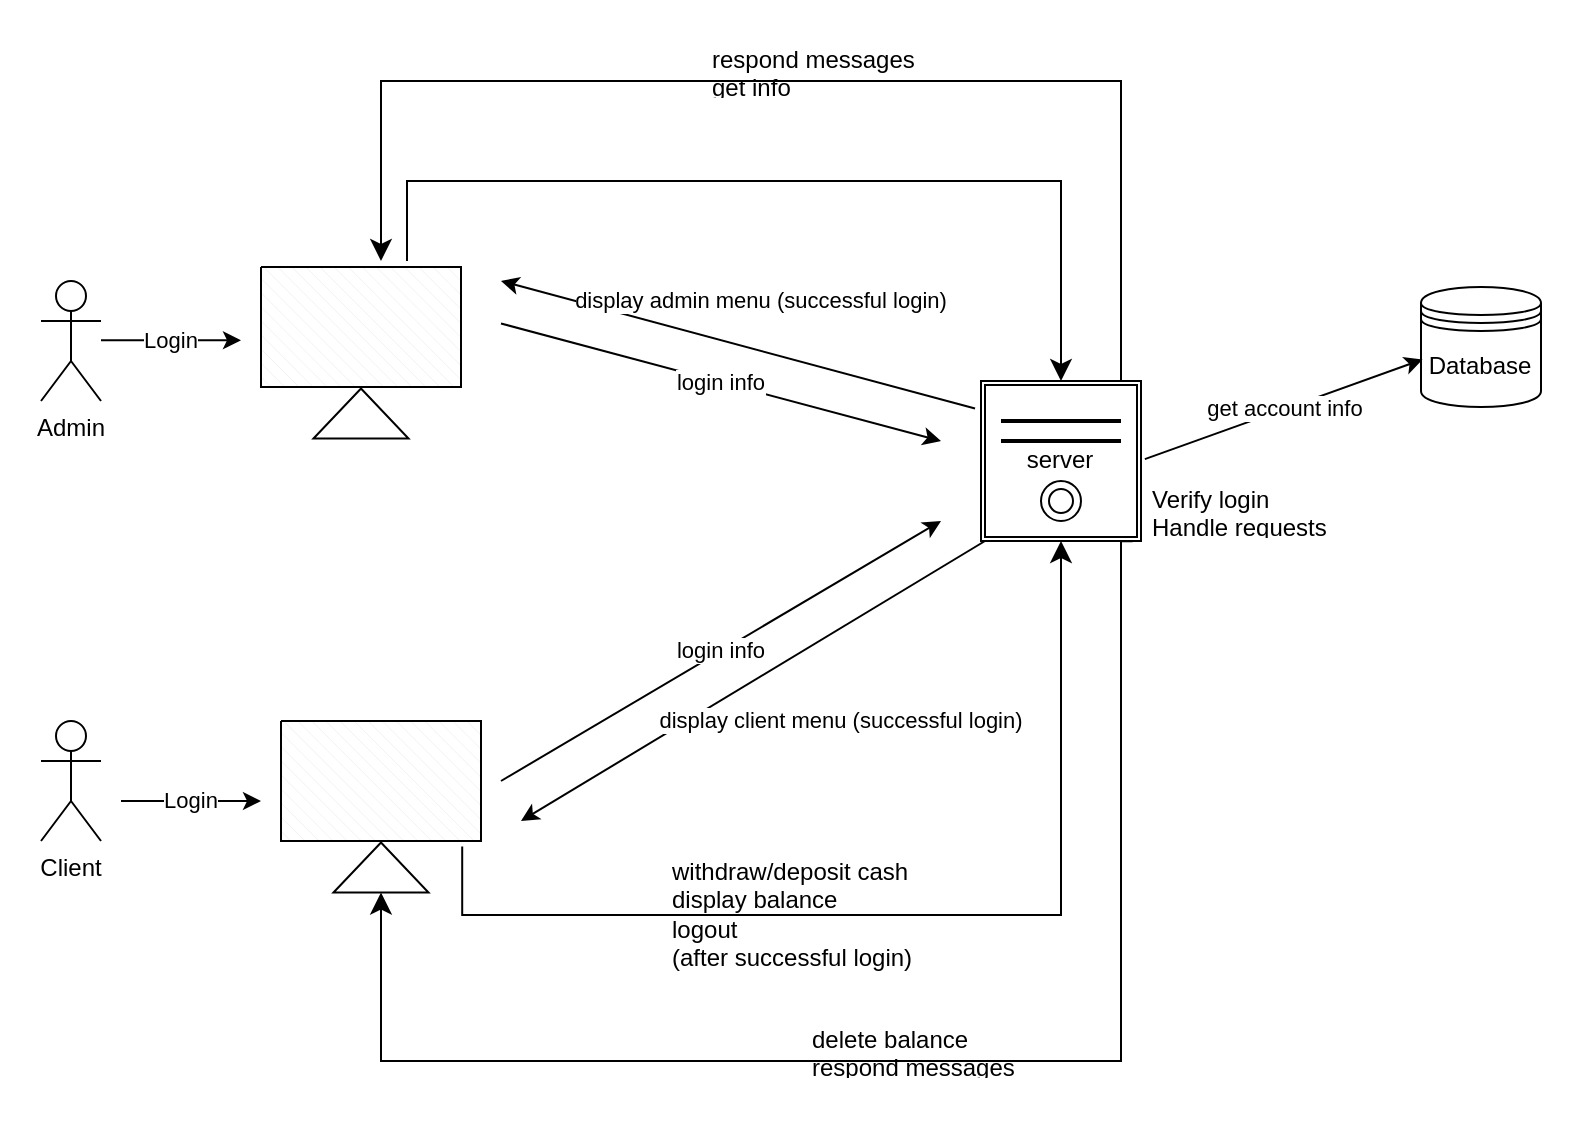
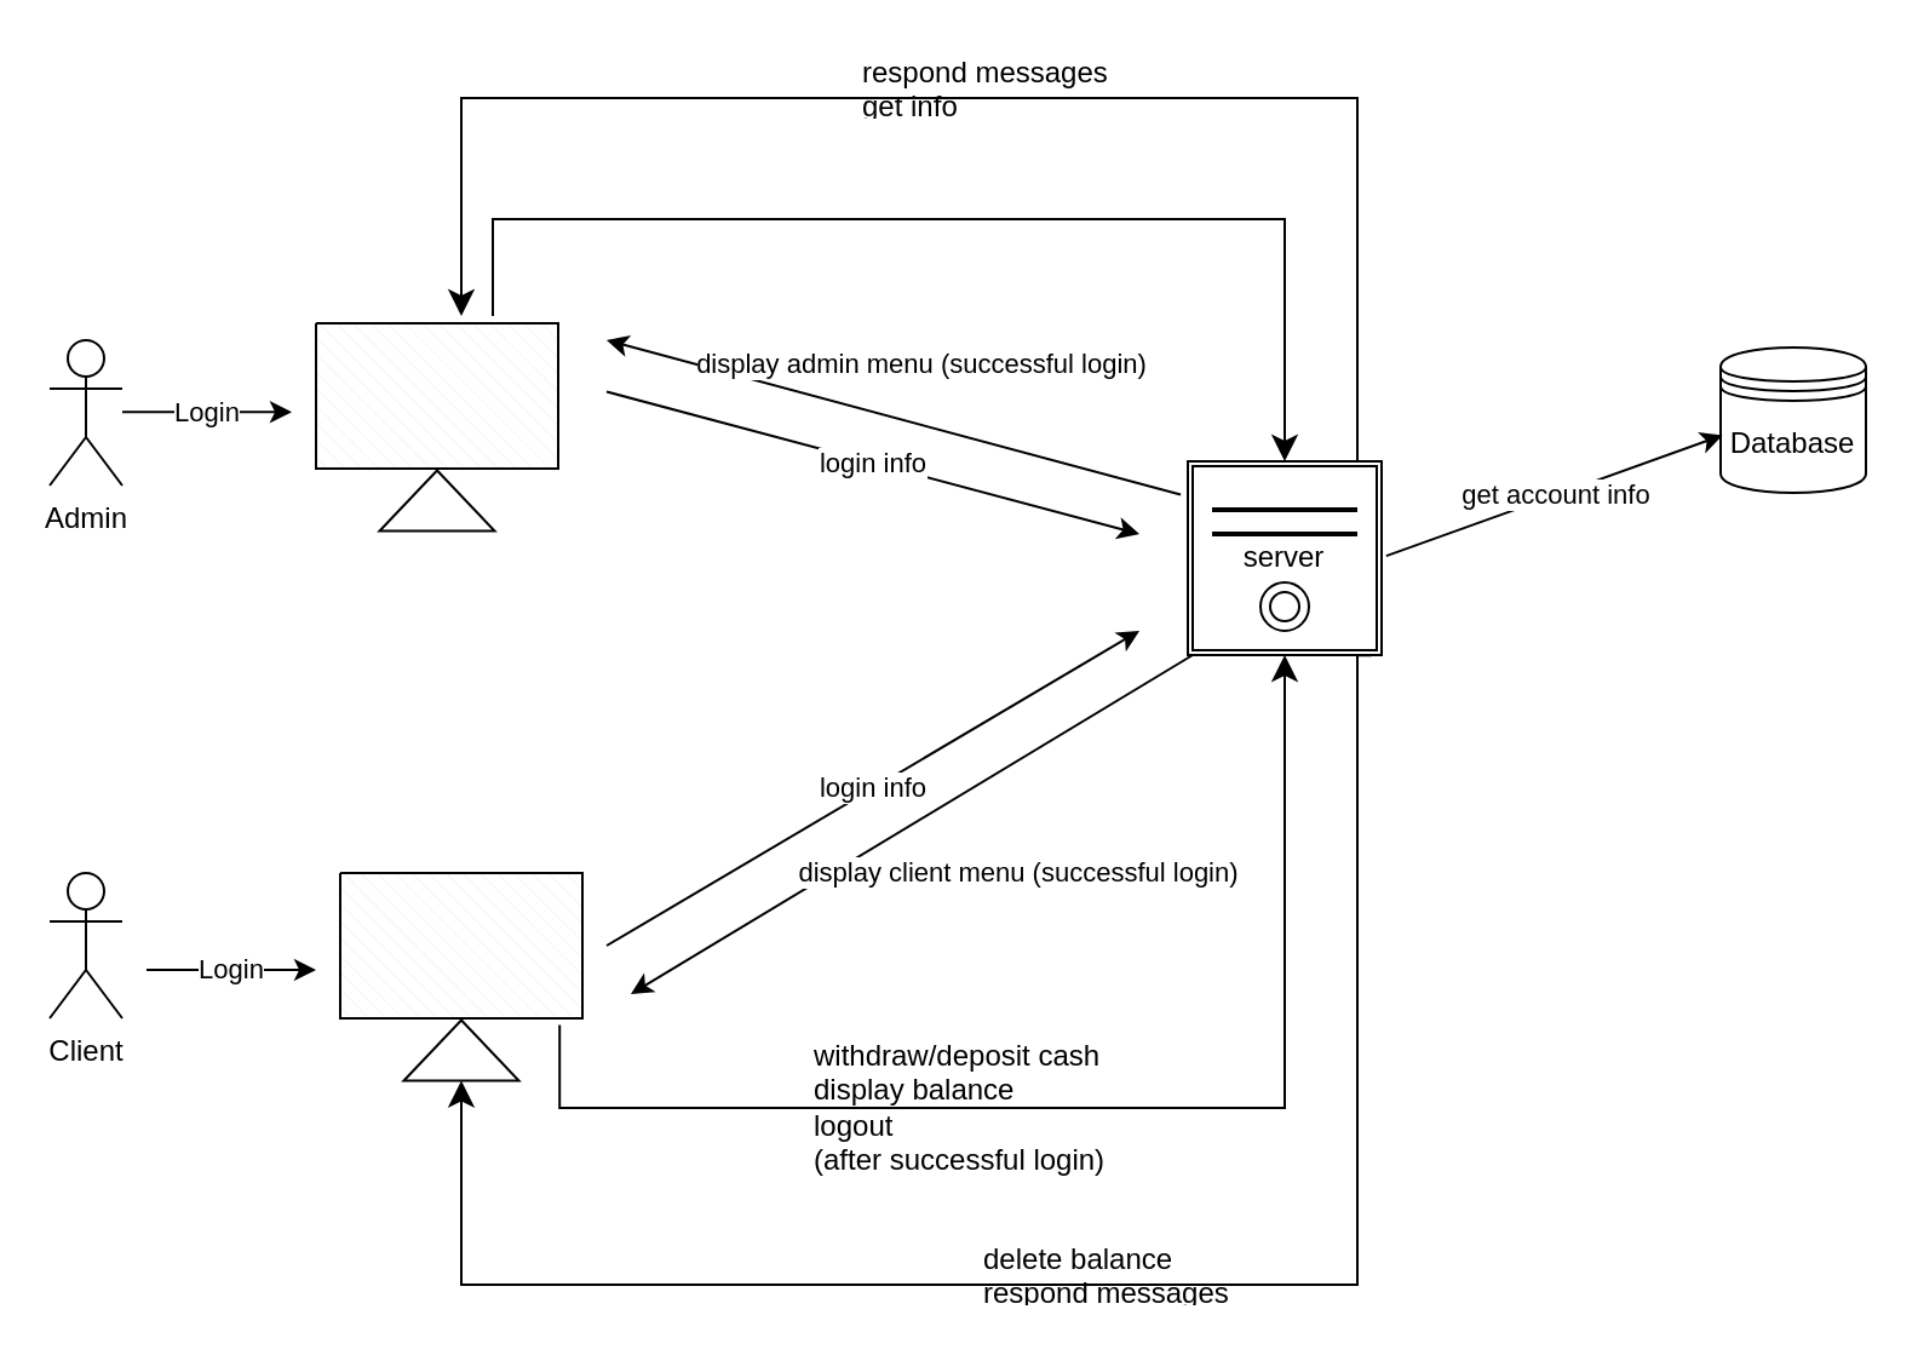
- <mxCell id="17" value="Verify login&lt;div&gt;Handle requests&lt;/div&gt;" style="text;strokeColor=none;fillColor=none;align=left;verticalAlign=middle;spacingLeft=4;spacingRight=4;overflow=hidden;points=[[0,0.5],[1,0.5]];portConstraint=eastwest;rotatable=0;whiteSpace=wrap;html=1;" vertex="1" parent="1"><mxGeometry x="570" y="240" width="108" height="30" as="geometry" /></mxCell>
